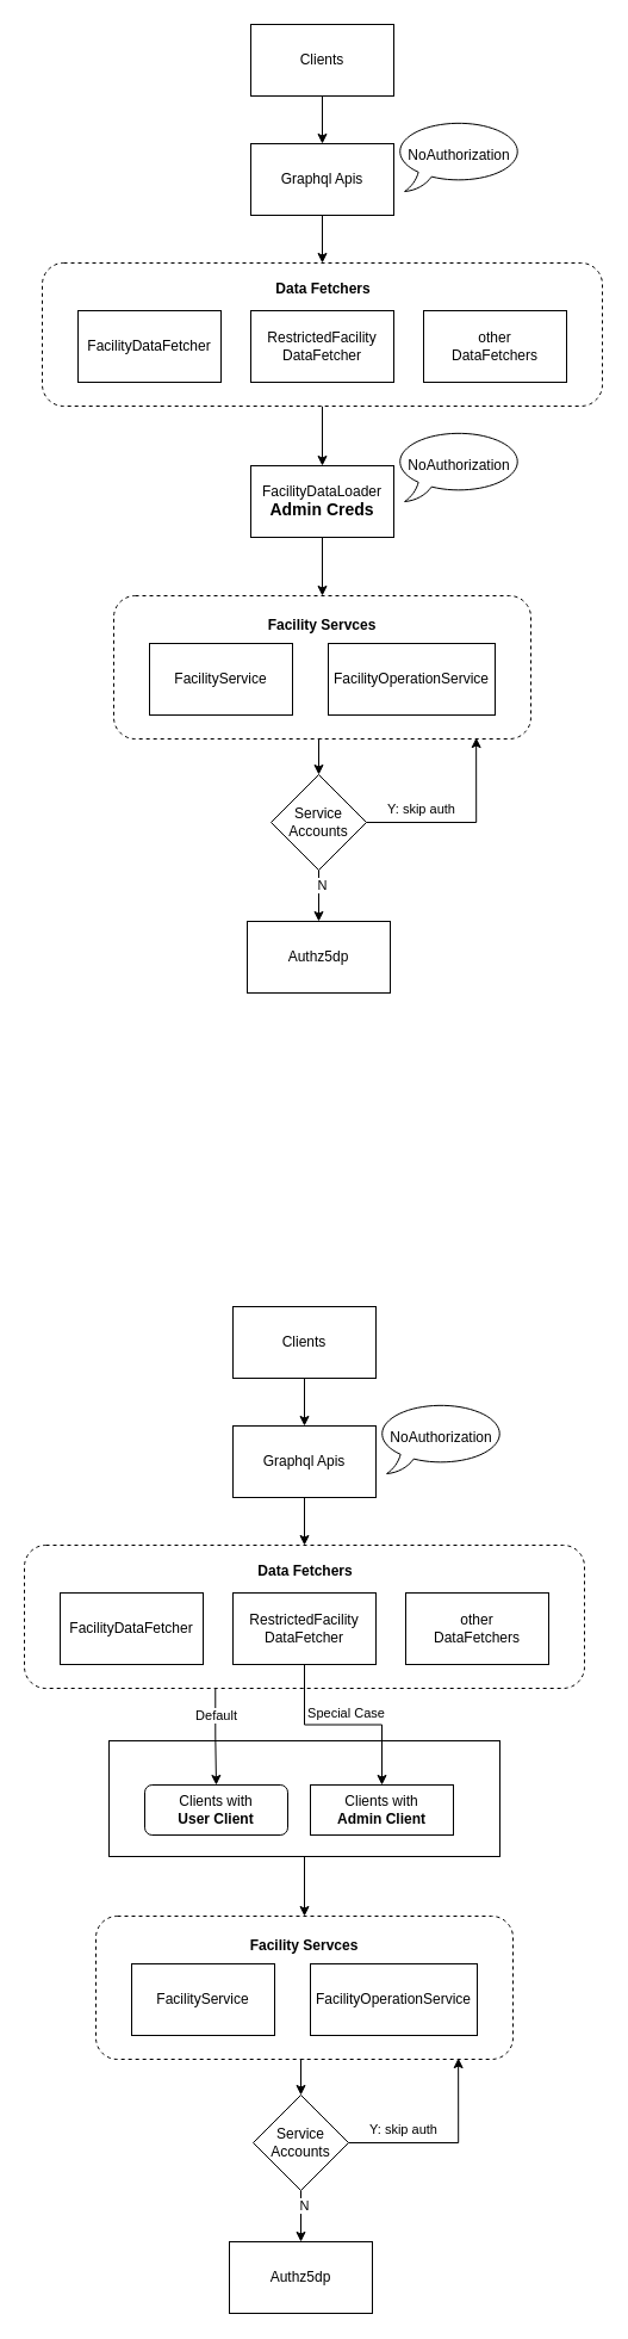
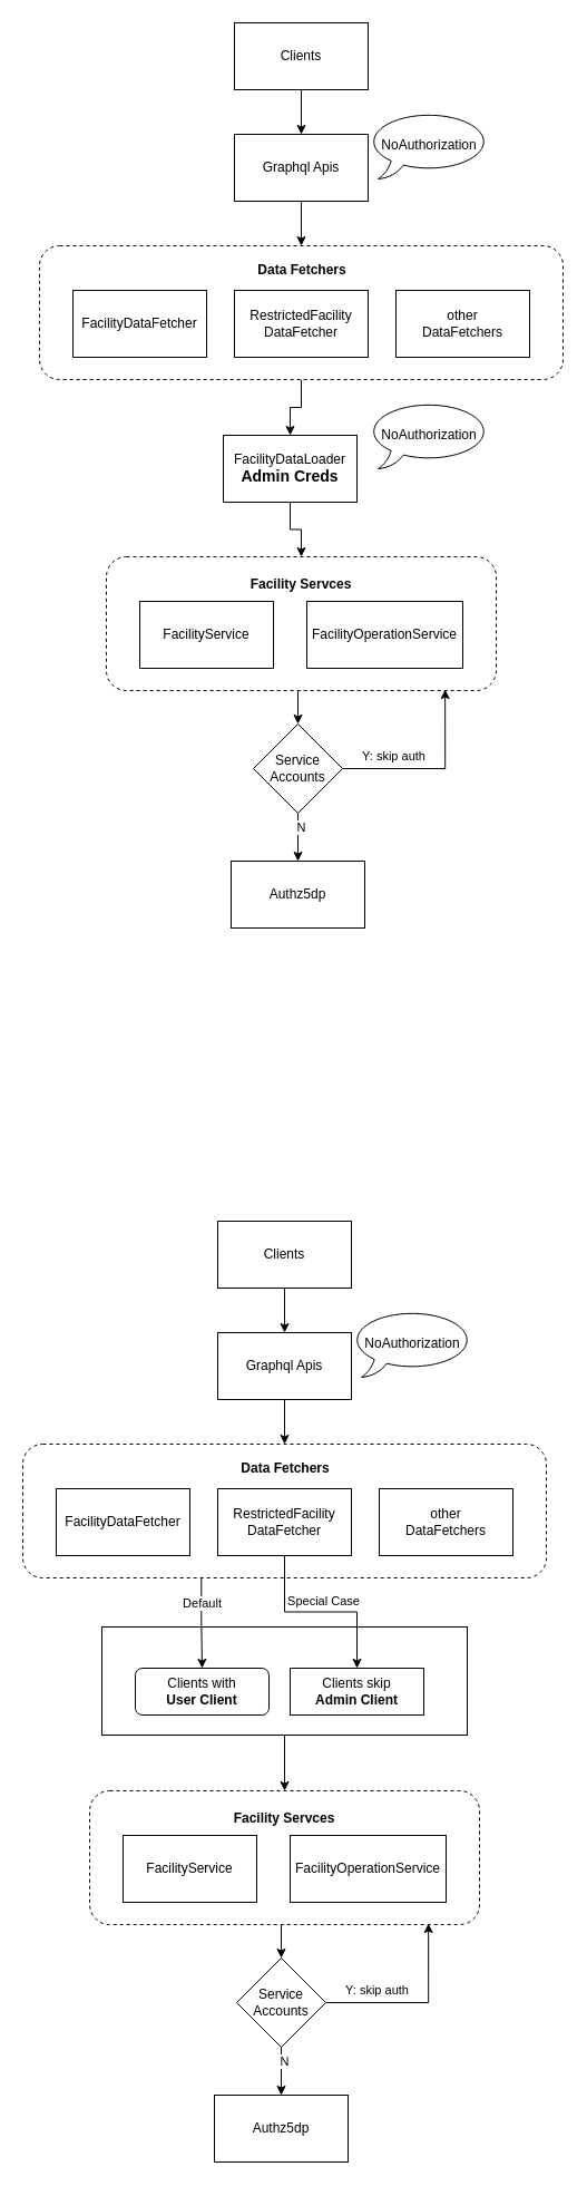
- <mxCell id="10" value="FacilityDataLoader&lt;div&gt;&lt;b&gt;&lt;font style=&quot;font-size: 14px;&quot;&gt;Admin Creds&lt;/font&gt;&lt;/b&gt;&lt;/div&gt;" style="rounded=0;whiteSpace=wrap;html=1;" vertex="1" parent="1"><mxGeometry x="210" y="390" width="120" height="60" as="geometry" /></mxCell>
+ <mxCell id="10" value="FacilityDataLoader&lt;div&gt;&lt;b&gt;&lt;font style=&quot;font-size: 14px;&quot;&gt;Admin Creds&lt;/font&gt;&lt;/b&gt;&lt;/div&gt;" style="rounded=0;whiteSpace=wrap;html=1;" vertex="1" parent="1"><mxGeometry x="200" y="390" width="120" height="60" as="geometry" /></mxCell>
- <mxCell id="54" value="Clients with&lt;br&gt;&lt;b&gt;Admin Client&lt;/b&gt;" style="rounded=0;whiteSpace=wrap;html=1;" vertex="1" parent="1"><mxGeometry x="260" y="1496" width="120" height="42" as="geometry" /></mxCell>
+ <mxCell id="54" value="Clients skip&lt;br&gt;&lt;b&gt;Admin Client&lt;/b&gt;" style="rounded=0;whiteSpace=wrap;html=1;" vertex="1" parent="1"><mxGeometry x="260" y="1496" width="120" height="42" as="geometry" /></mxCell>
